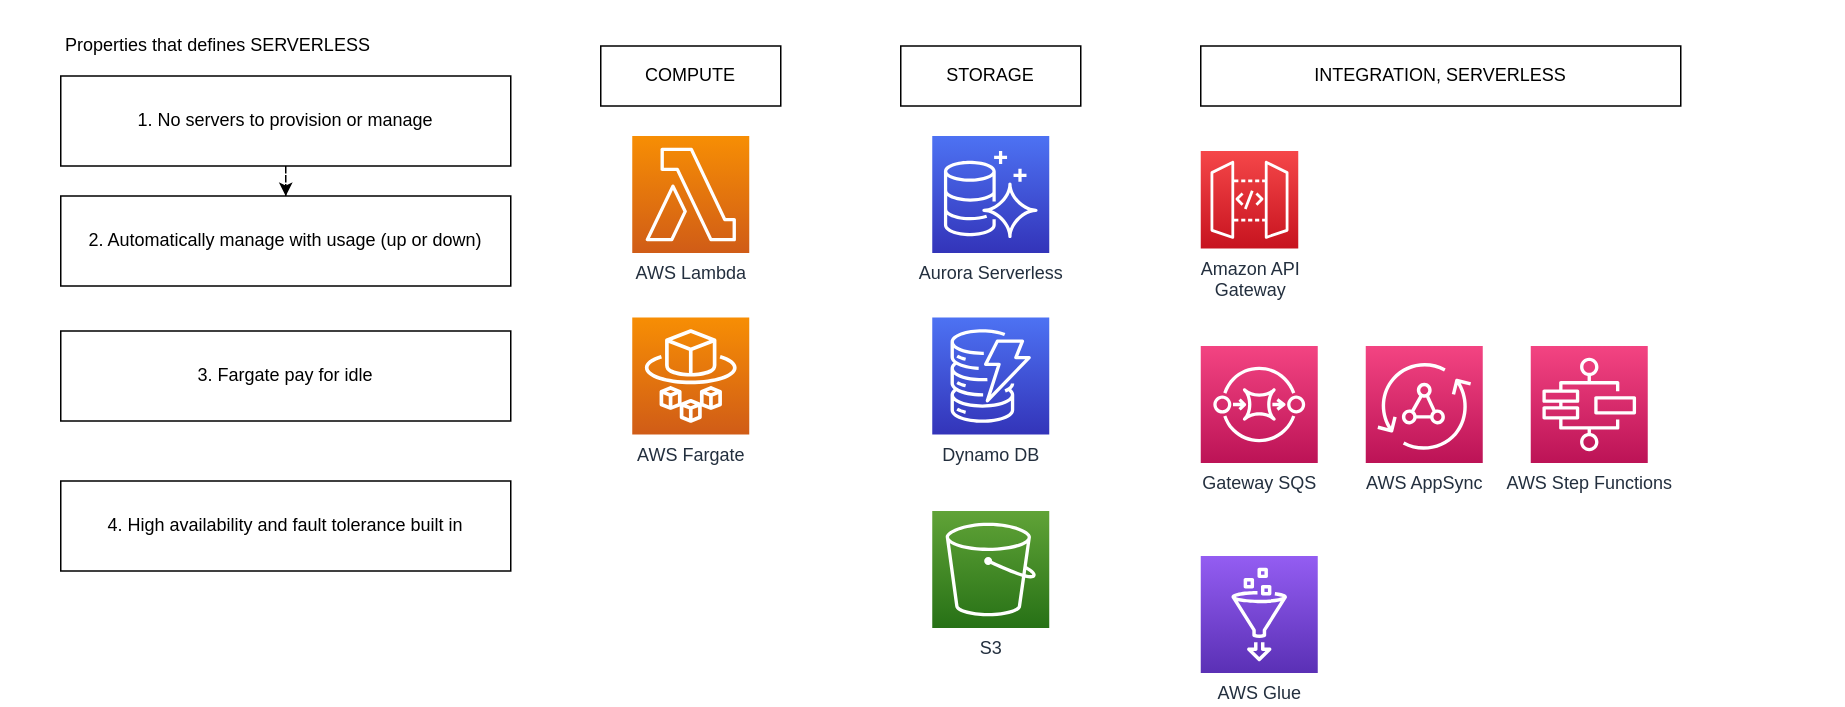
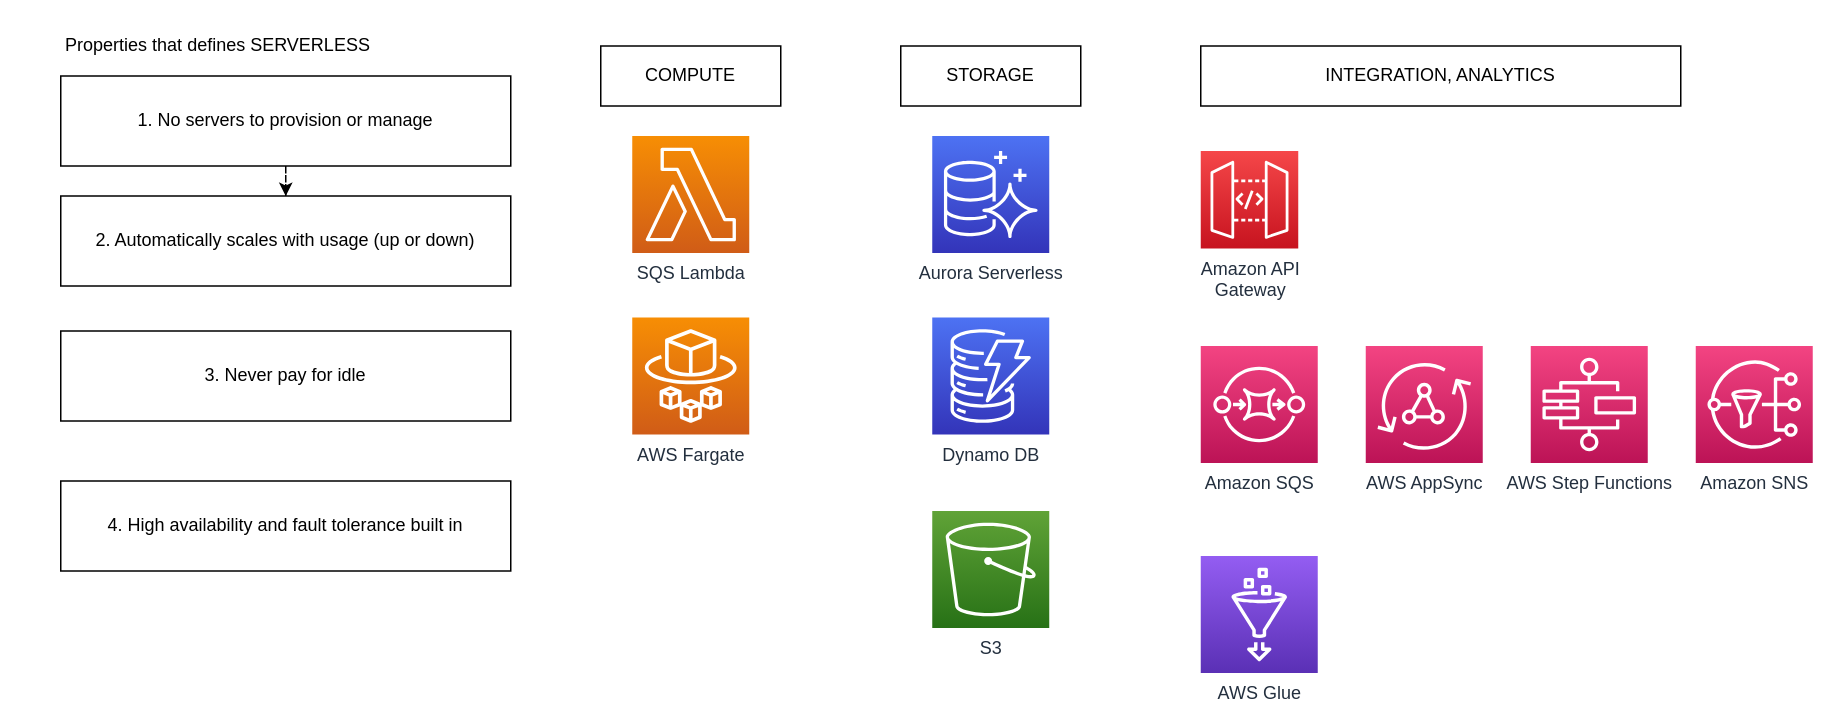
- <mxCell id="10" value="INTEGRATION, SERVERLESS" style="rounded=0;whiteSpace=wrap;html=1;" vertex="1" parent="1"><mxGeometry x="800" y="30" width="320" height="40" as="geometry" /></mxCell>
+ <mxCell id="10" value="INTEGRATION, ANALYTICS" style="rounded=0;whiteSpace=wrap;html=1;" vertex="1" parent="1"><mxGeometry x="800" y="30" width="320" height="40" as="geometry" /></mxCell>
- <mxCell id="5" value="2. Automatically manage with usage (up or down)" style="rounded=0;whiteSpace=wrap;html=1;" vertex="1" parent="1"><mxGeometry x="40" y="130" width="300" height="60" as="geometry" /></mxCell>
+ <mxCell id="5" value="2. Automatically scales with usage (up or down)" style="rounded=0;whiteSpace=wrap;html=1;" vertex="1" parent="1"><mxGeometry x="40" y="130" width="300" height="60" as="geometry" /></mxCell>
- <mxCell id="11" value="AWS Lambda" style="outlineConnect=0;fontColor=#232F3E;gradientColor=#F78E04;gradientDirection=north;fillColor=#D05C17;strokeColor=#ffffff;dashed=0;verticalLabelPosition=bottom;verticalAlign=top;align=center;html=1;fontSize=12;fontStyle=0;aspect=fixed;shape=mxgraph.aws4.resourceIcon;resIcon=mxgraph.aws4.lambda;" vertex="1" parent="1"><mxGeometry x="421" y="90" width="78" height="78" as="geometry" /></mxCell>
+ <mxCell id="11" value="SQS Lambda" style="outlineConnect=0;fontColor=#232F3E;gradientColor=#F78E04;gradientDirection=north;fillColor=#D05C17;strokeColor=#ffffff;dashed=0;verticalLabelPosition=bottom;verticalAlign=top;align=center;html=1;fontSize=12;fontStyle=0;aspect=fixed;shape=mxgraph.aws4.resourceIcon;resIcon=mxgraph.aws4.lambda;" vertex="1" parent="1"><mxGeometry x="421" y="90" width="78" height="78" as="geometry" /></mxCell>
- <mxCell id="6" value="3. Fargate pay for idle" style="rounded=0;whiteSpace=wrap;html=1;" vertex="1" parent="1"><mxGeometry x="40" y="220" width="300" height="60" as="geometry" /></mxCell>
+ <mxCell id="6" value="3. Never pay for idle" style="rounded=0;whiteSpace=wrap;html=1;" vertex="1" parent="1"><mxGeometry x="40" y="220" width="300" height="60" as="geometry" /></mxCell>
+ <mxCell id="20" value="Amazon SNS" style="outlineConnect=0;fontColor=#232F3E;gradientColor=#F34482;gradientDirection=north;fillColor=#BC1356;strokeColor=#ffffff;dashed=0;verticalLabelPosition=bottom;verticalAlign=top;align=center;html=1;fontSize=12;fontStyle=0;aspect=fixed;shape=mxgraph.aws4.resourceIcon;resIcon=mxgraph.aws4.sns;" vertex="1" parent="1"><mxGeometry x="1130" y="230" width="78" height="78" as="geometry" /></mxCell>
- <mxCell id="17" value="Gateway SQS" style="outlineConnect=0;fontColor=#232F3E;gradientColor=#F34482;gradientDirection=north;fillColor=#BC1356;strokeColor=#ffffff;dashed=0;verticalLabelPosition=bottom;verticalAlign=top;align=center;html=1;fontSize=12;fontStyle=0;aspect=fixed;shape=mxgraph.aws4.resourceIcon;resIcon=mxgraph.aws4.sqs;" vertex="1" parent="1"><mxGeometry x="800" y="230" width="78" height="78" as="geometry" /></mxCell>
+ <mxCell id="17" value="Amazon SQS" style="outlineConnect=0;fontColor=#232F3E;gradientColor=#F34482;gradientDirection=north;fillColor=#BC1356;strokeColor=#ffffff;dashed=0;verticalLabelPosition=bottom;verticalAlign=top;align=center;html=1;fontSize=12;fontStyle=0;aspect=fixed;shape=mxgraph.aws4.resourceIcon;resIcon=mxgraph.aws4.sqs;" vertex="1" parent="1"><mxGeometry x="800" y="230" width="78" height="78" as="geometry" /></mxCell>
